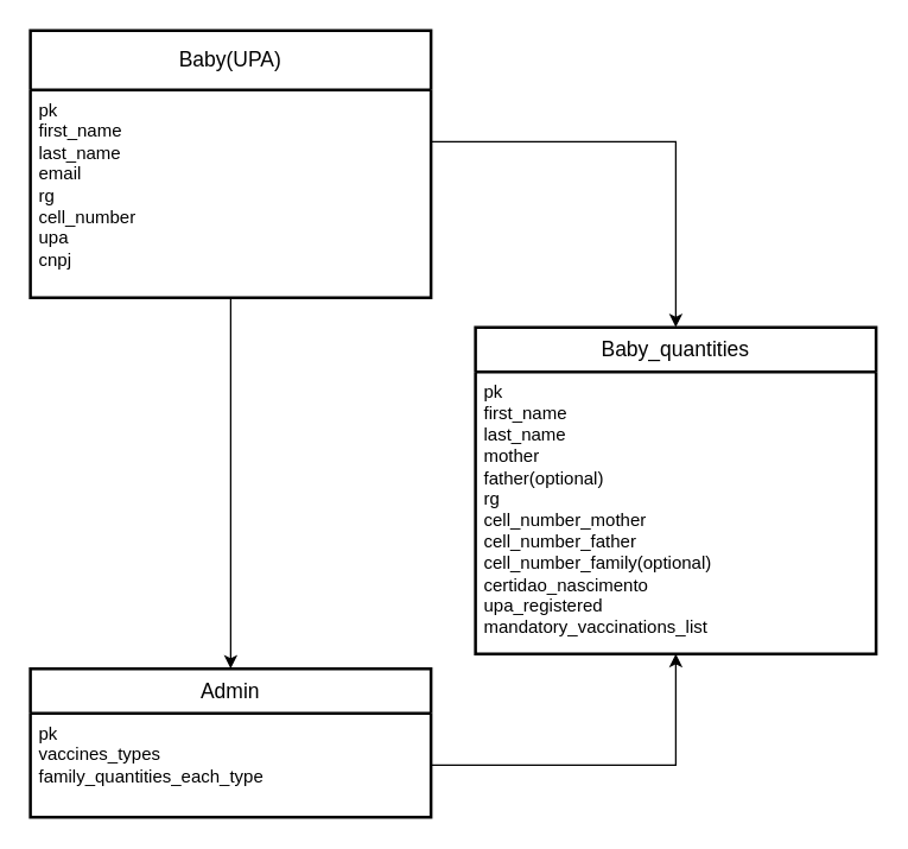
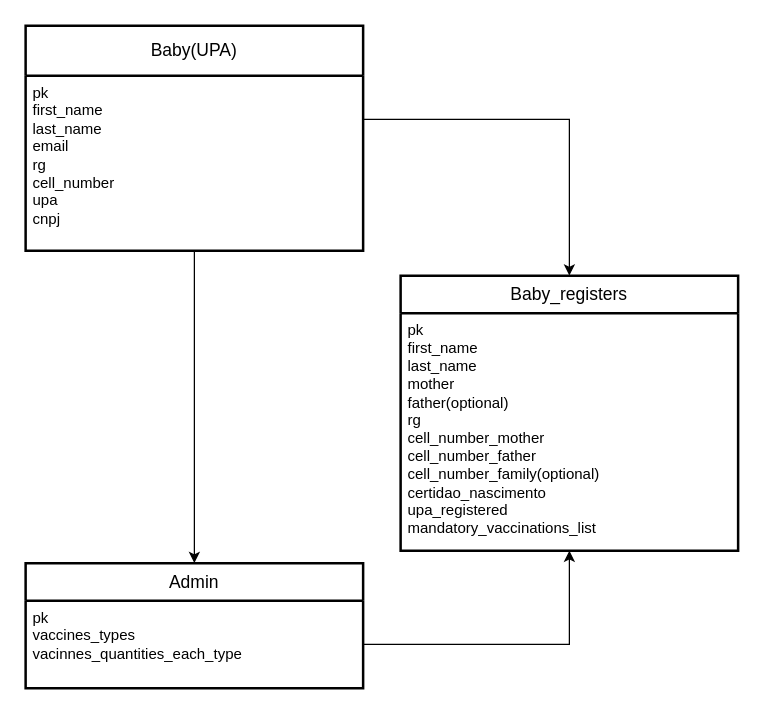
- <mxCell id="4" value="Baby_quantities" style="swimlane;childLayout=stackLayout;horizontal=1;startSize=30;horizontalStack=0;rounded=1;fontSize=14;fontStyle=0;strokeWidth=2;resizeParent=0;resizeLast=1;shadow=0;dashed=0;align=center;arcSize=0;whiteSpace=wrap;html=1;" vertex="1" parent="1"><mxGeometry x="320" y="220" width="270" height="220" as="geometry" /></mxCell>
+ <mxCell id="4" value="Baby_registers" style="swimlane;childLayout=stackLayout;horizontal=1;startSize=30;horizontalStack=0;rounded=1;fontSize=14;fontStyle=0;strokeWidth=2;resizeParent=0;resizeLast=1;shadow=0;dashed=0;align=center;arcSize=0;whiteSpace=wrap;html=1;" vertex="1" parent="1"><mxGeometry x="320" y="220" width="270" height="220" as="geometry" /></mxCell>
- <mxCell id="8" value="&lt;div&gt;pk&lt;/div&gt;&lt;div&gt;vaccines_types&lt;/div&gt;&lt;div&gt;family_quantities_each_type&lt;/div&gt;&lt;div&gt;&lt;br&gt;&lt;/div&gt;&lt;div&gt;&lt;br&gt;&lt;/div&gt;" style="align=left;strokeColor=none;fillColor=none;spacingLeft=4;fontSize=12;verticalAlign=top;resizable=0;rotatable=0;part=1;html=1;" vertex="1" parent="7"><mxGeometry y="30" width="270" height="70" as="geometry" /></mxCell>
+ <mxCell id="8" value="&lt;div&gt;pk&lt;/div&gt;&lt;div&gt;vaccines_types&lt;/div&gt;&lt;div&gt;vacinnes_quantities_each_type&lt;/div&gt;&lt;div&gt;&lt;br&gt;&lt;/div&gt;&lt;div&gt;&lt;br&gt;&lt;/div&gt;" style="align=left;strokeColor=none;fillColor=none;spacingLeft=4;fontSize=12;verticalAlign=top;resizable=0;rotatable=0;part=1;html=1;" vertex="1" parent="7"><mxGeometry y="30" width="270" height="70" as="geometry" /></mxCell>
